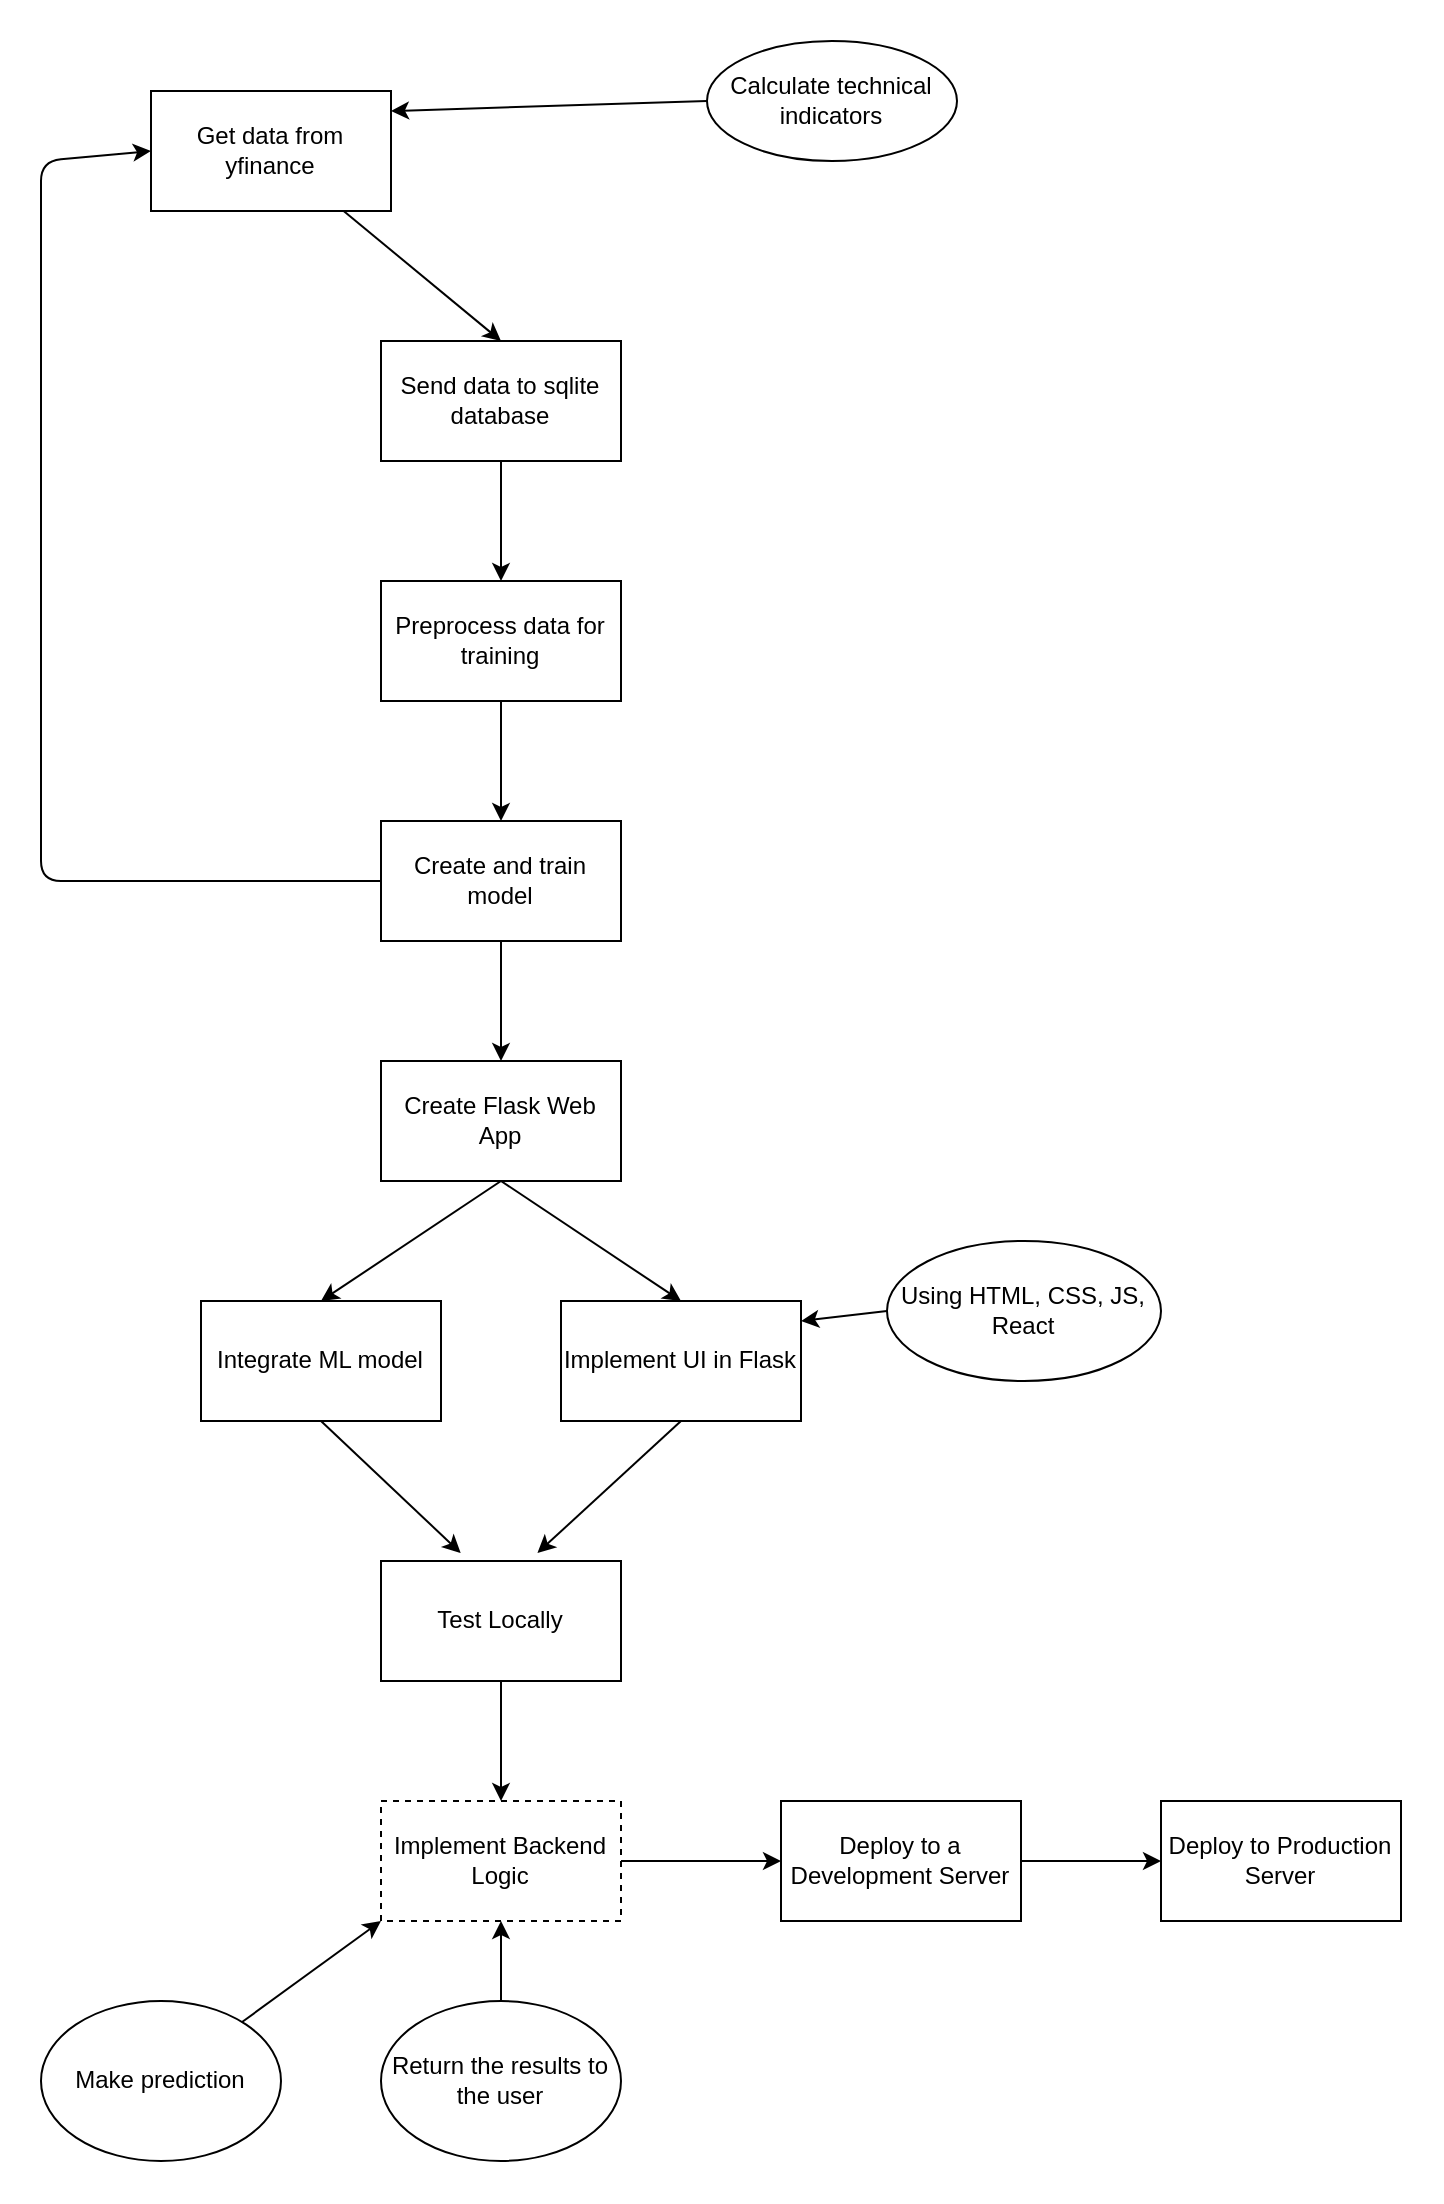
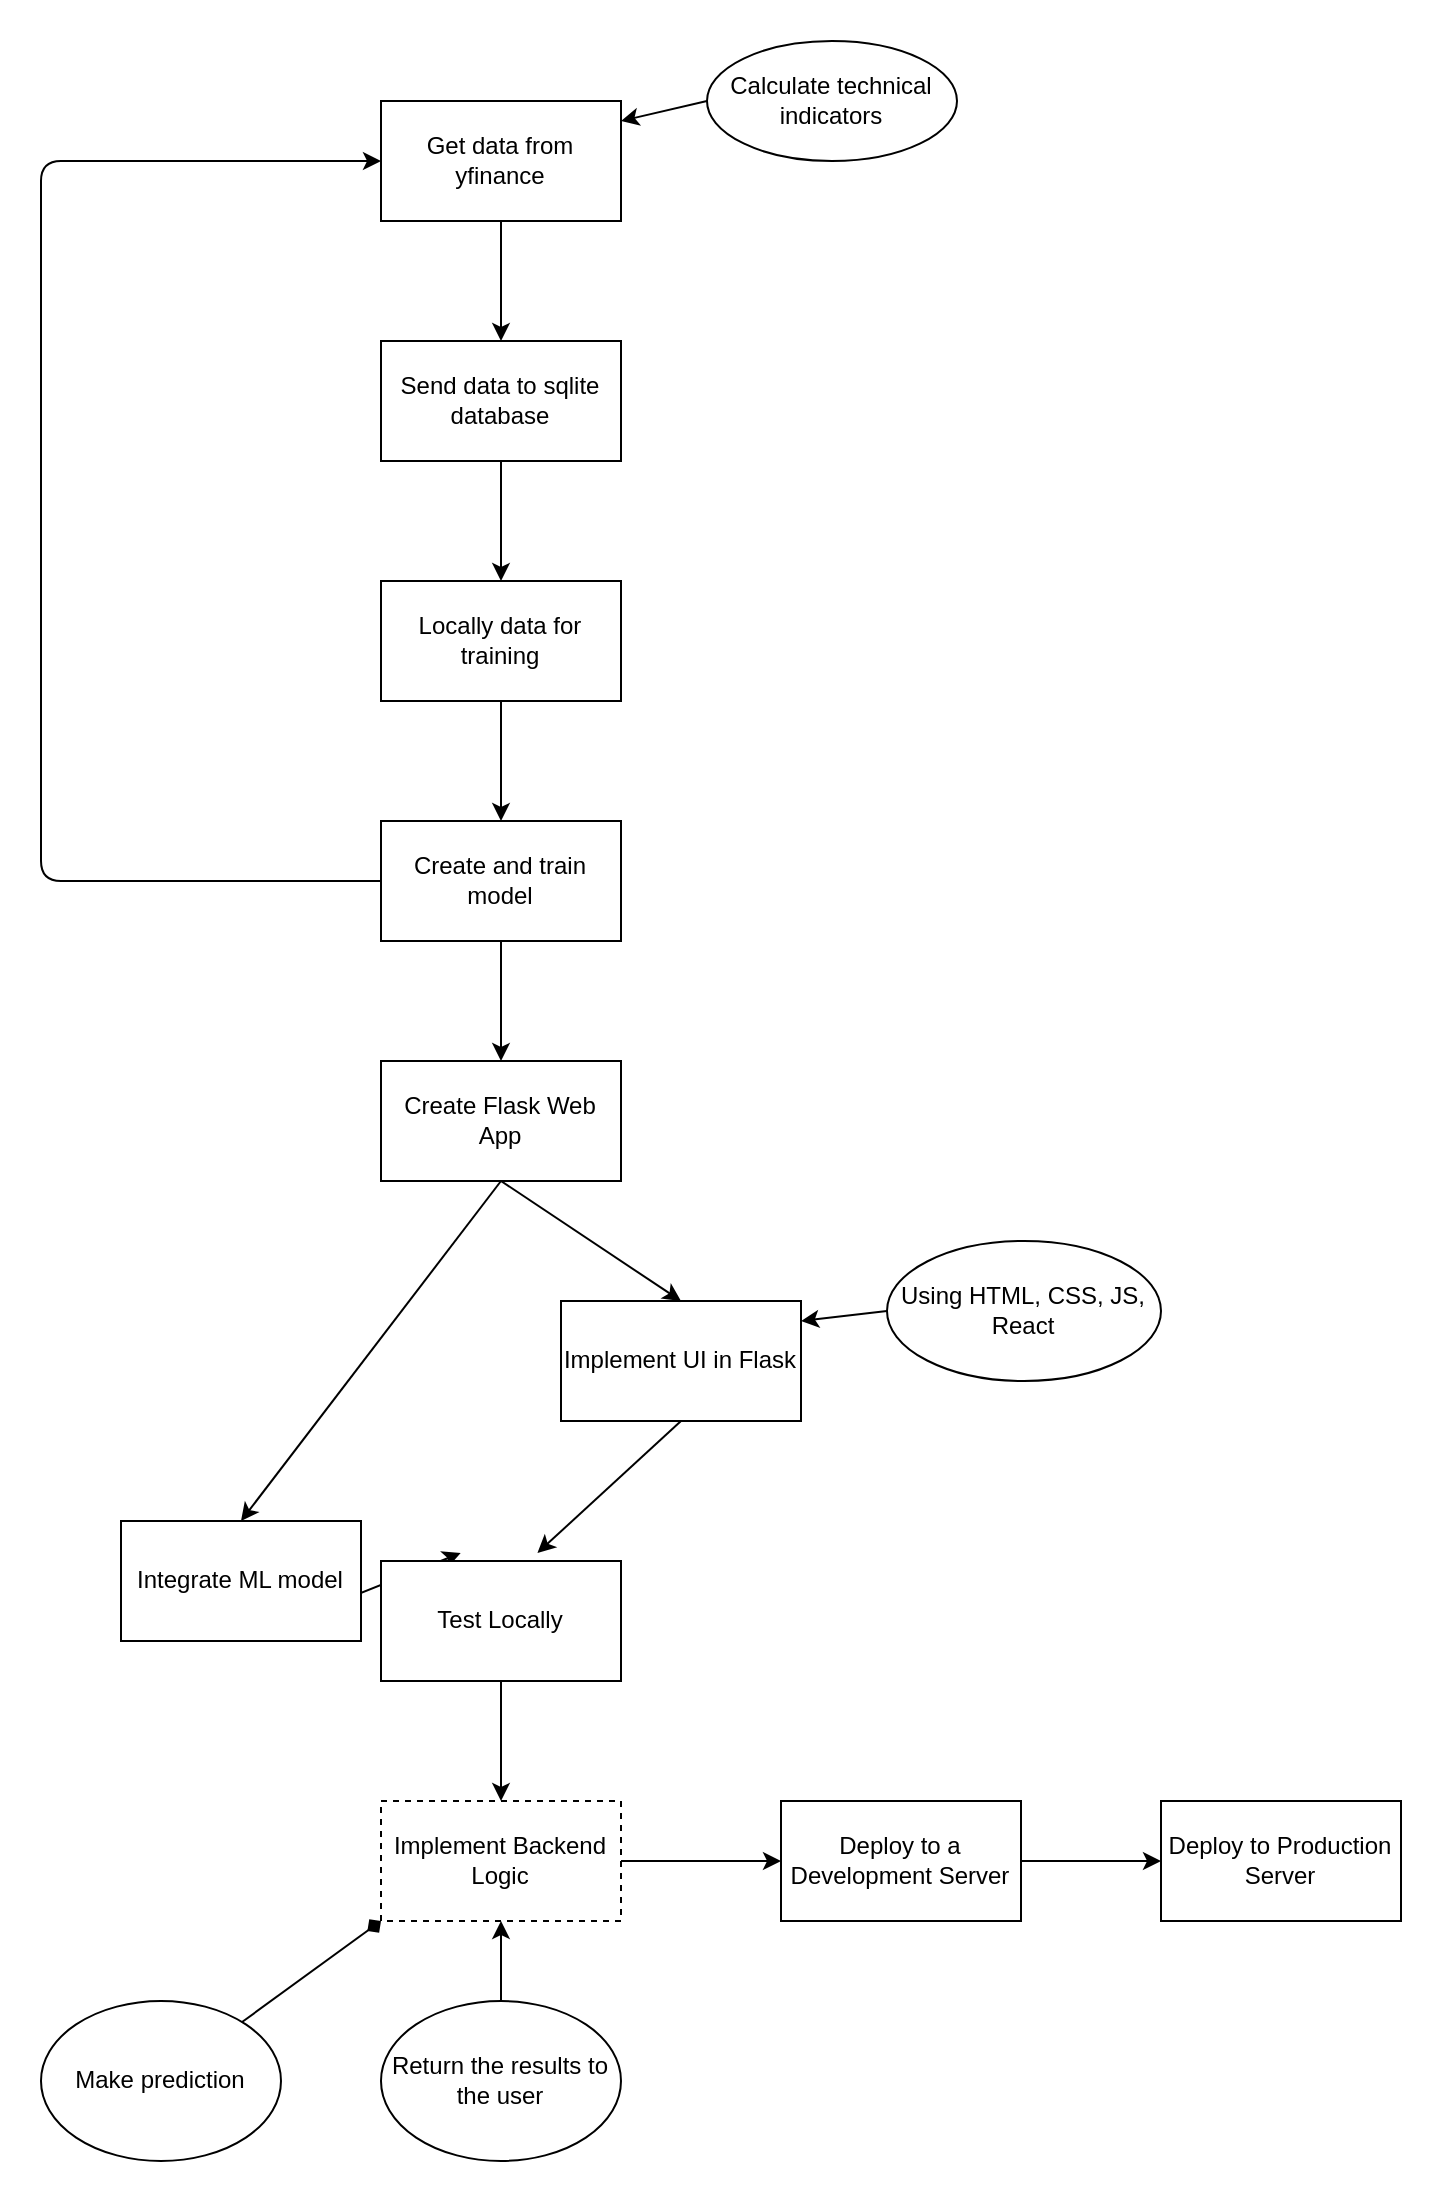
- <mxCell id="3" value="Get data from yfinance" style="rounded=0;whiteSpace=wrap;html=1;" vertex="1" parent="1"><mxGeometry x="75" y="45" width="120" height="60" as="geometry" /></mxCell>
+ <mxCell id="3" value="Get data from yfinance" style="rounded=0;whiteSpace=wrap;html=1;" vertex="1" parent="1"><mxGeometry x="190" y="50" width="120" height="60" as="geometry" /></mxCell>
- <mxCell id="6" value="Preprocess data for training" style="rounded=0;whiteSpace=wrap;html=1;" vertex="1" parent="1"><mxGeometry x="190" y="290" width="120" height="60" as="geometry" /></mxCell>
+ <mxCell id="6" value="Locally data for training" style="rounded=0;whiteSpace=wrap;html=1;" vertex="1" parent="1"><mxGeometry x="190" y="290" width="120" height="60" as="geometry" /></mxCell>
- <mxCell id="14" value="Integrate ML model" style="rounded=0;whiteSpace=wrap;html=1;" vertex="1" parent="1"><mxGeometry x="100" y="650" width="120" height="60" as="geometry" /></mxCell>
+ <mxCell id="14" value="Integrate ML model" style="rounded=0;whiteSpace=wrap;html=1;" vertex="1" parent="1"><mxGeometry x="60" y="760" width="120" height="60" as="geometry" /></mxCell>
- <mxCell id="29" style="edgeStyle=none;html=1;entryX=0;entryY=1;entryDx=0;entryDy=0;" edge="1" parent="1" source="30" target="25"><mxGeometry relative="1" as="geometry" /></mxCell>
+ <mxCell id="29" style="edgeStyle=none;html=1;entryX=0;entryY=1;entryDx=0;entryDy=0;endArrow=diamond;" edge="1" parent="1" source="30" target="25"><mxGeometry relative="1" as="geometry" /></mxCell>
